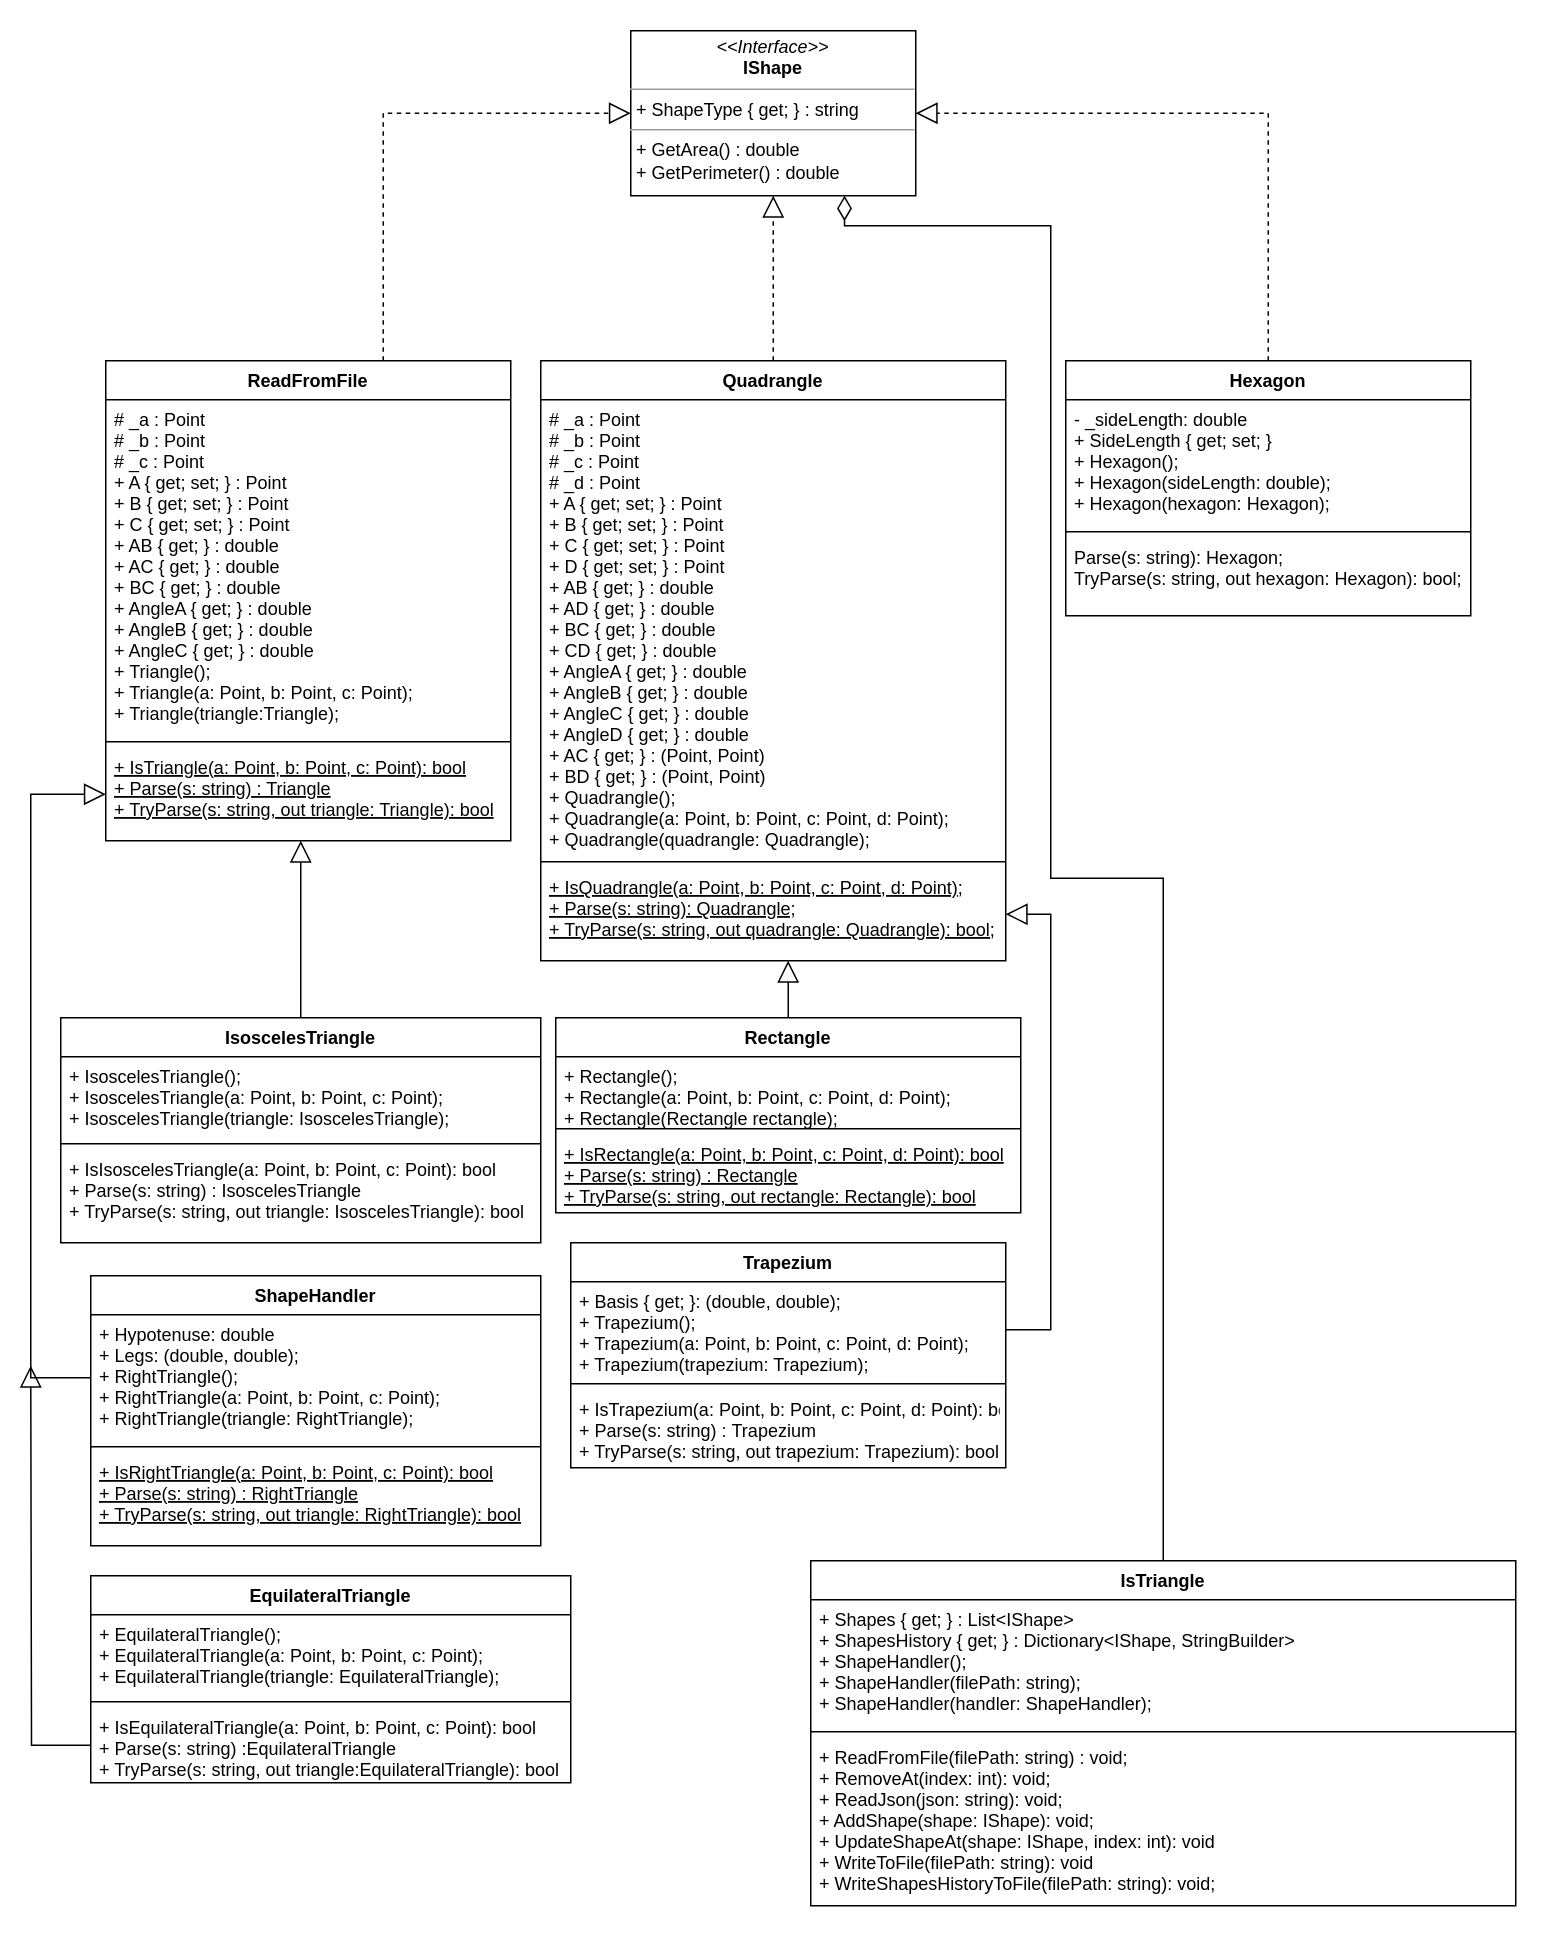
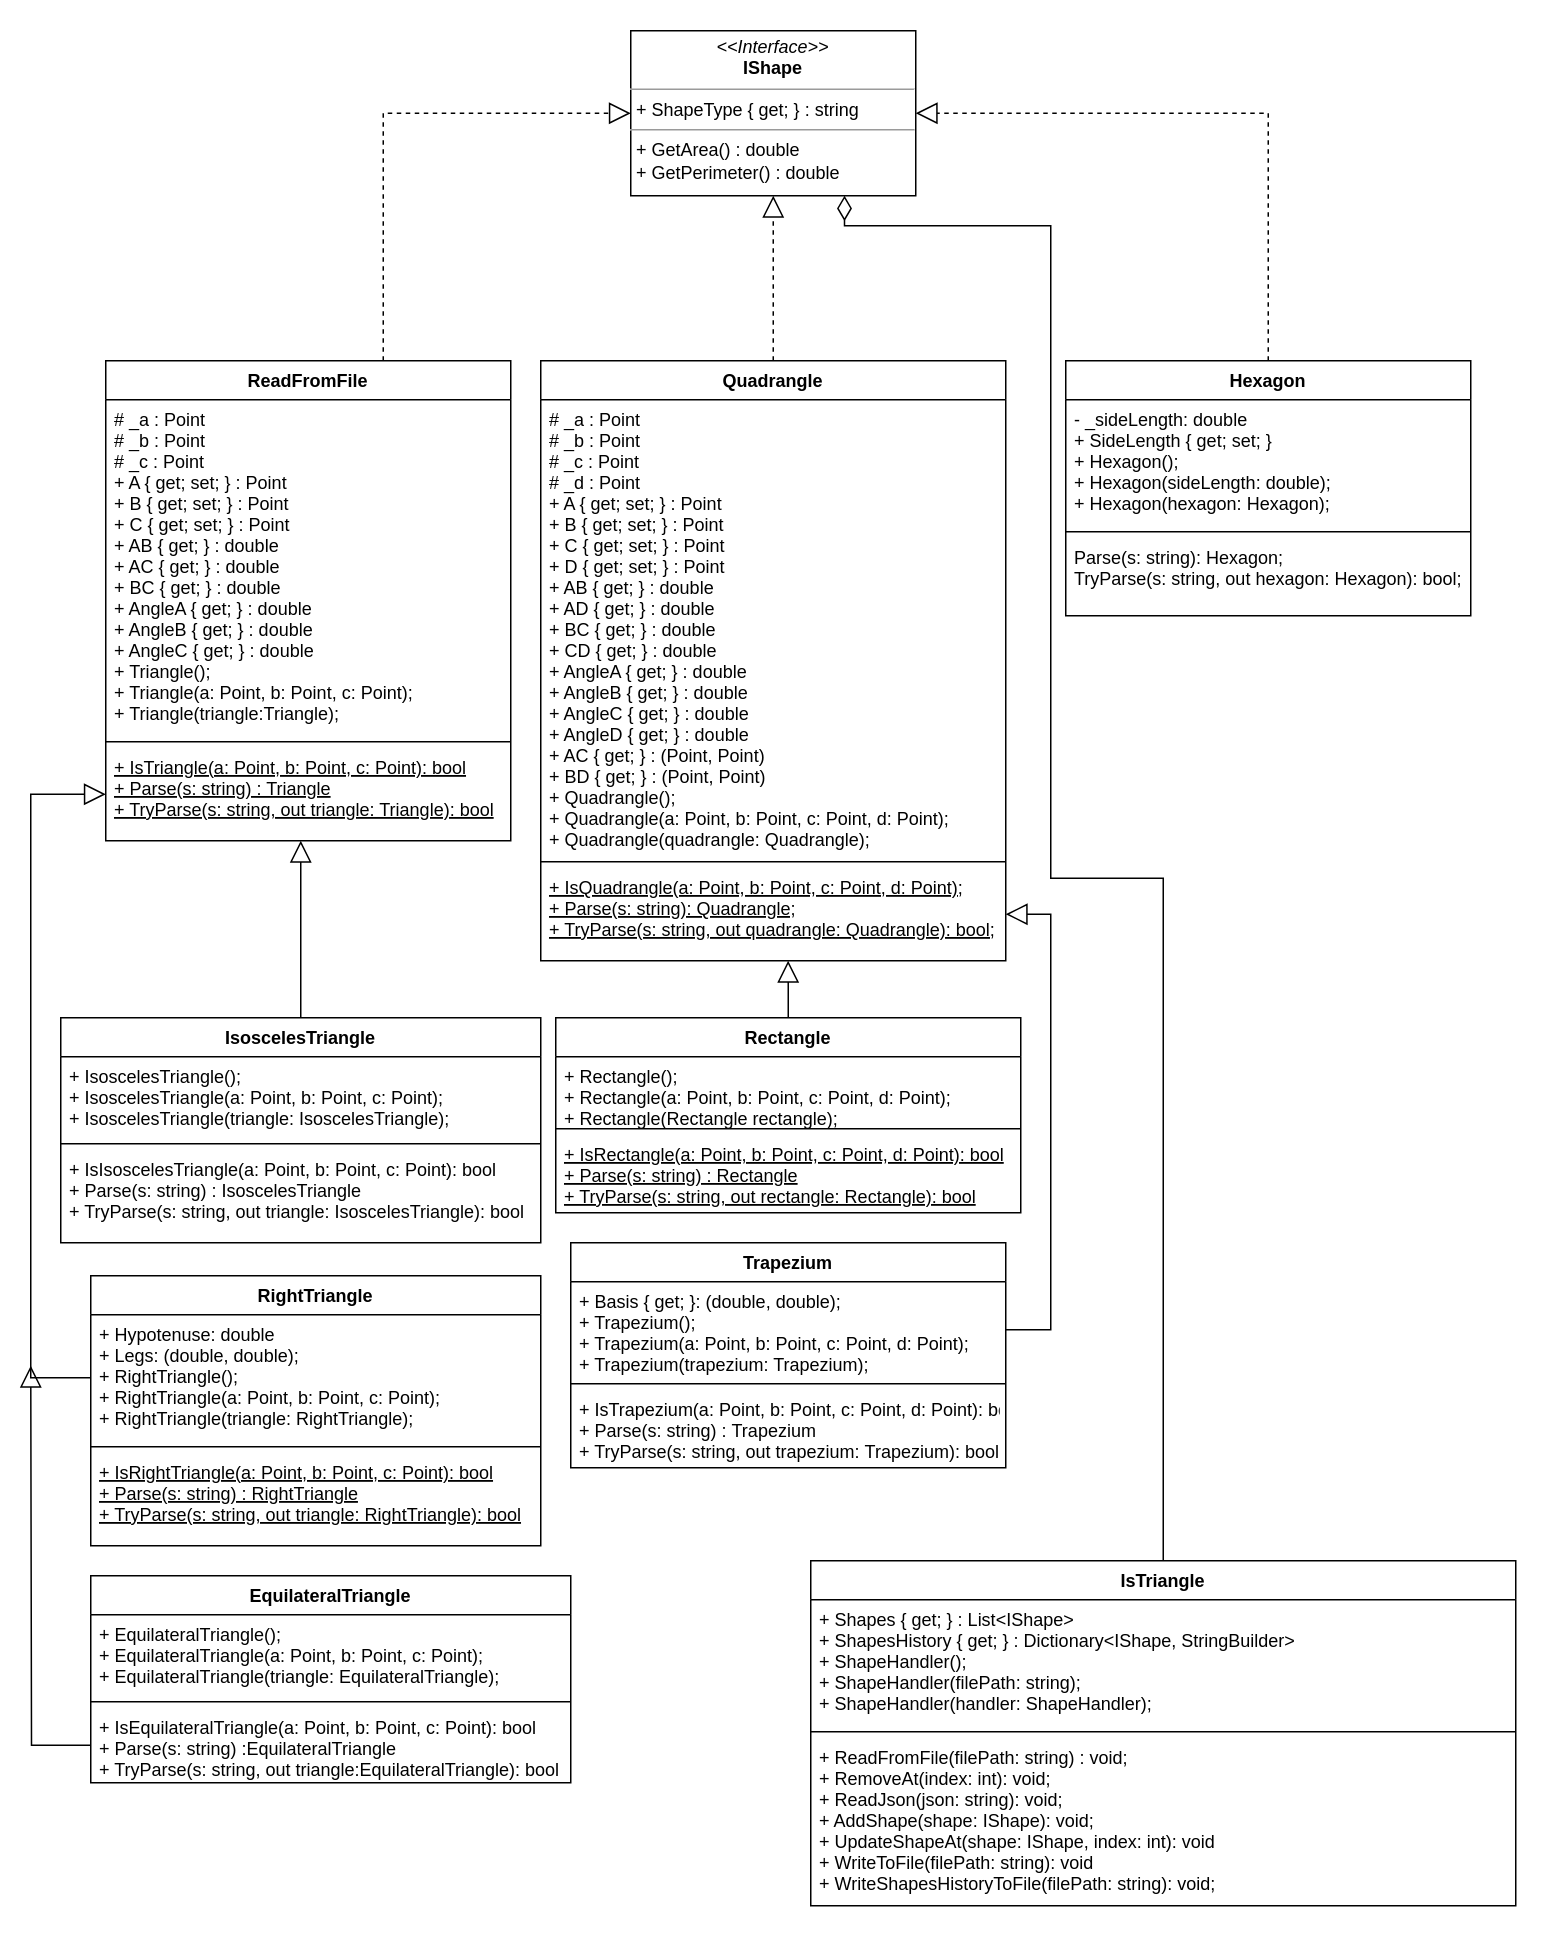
- <mxCell id="18" value="ShapeHandler" style="swimlane;fontStyle=1;align=center;verticalAlign=top;childLayout=stackLayout;horizontal=1;startSize=26;horizontalStack=0;resizeParent=1;resizeParentMax=0;resizeLast=0;collapsible=1;marginBottom=0;" parent="1" vertex="1"><mxGeometry x="60" y="850" width="300" height="180" as="geometry" /></mxCell>
+ <mxCell id="18" value="RightTriangle" style="swimlane;fontStyle=1;align=center;verticalAlign=top;childLayout=stackLayout;horizontal=1;startSize=26;horizontalStack=0;resizeParent=1;resizeParentMax=0;resizeLast=0;collapsible=1;marginBottom=0;" parent="1" vertex="1"><mxGeometry x="60" y="850" width="300" height="180" as="geometry" /></mxCell>
